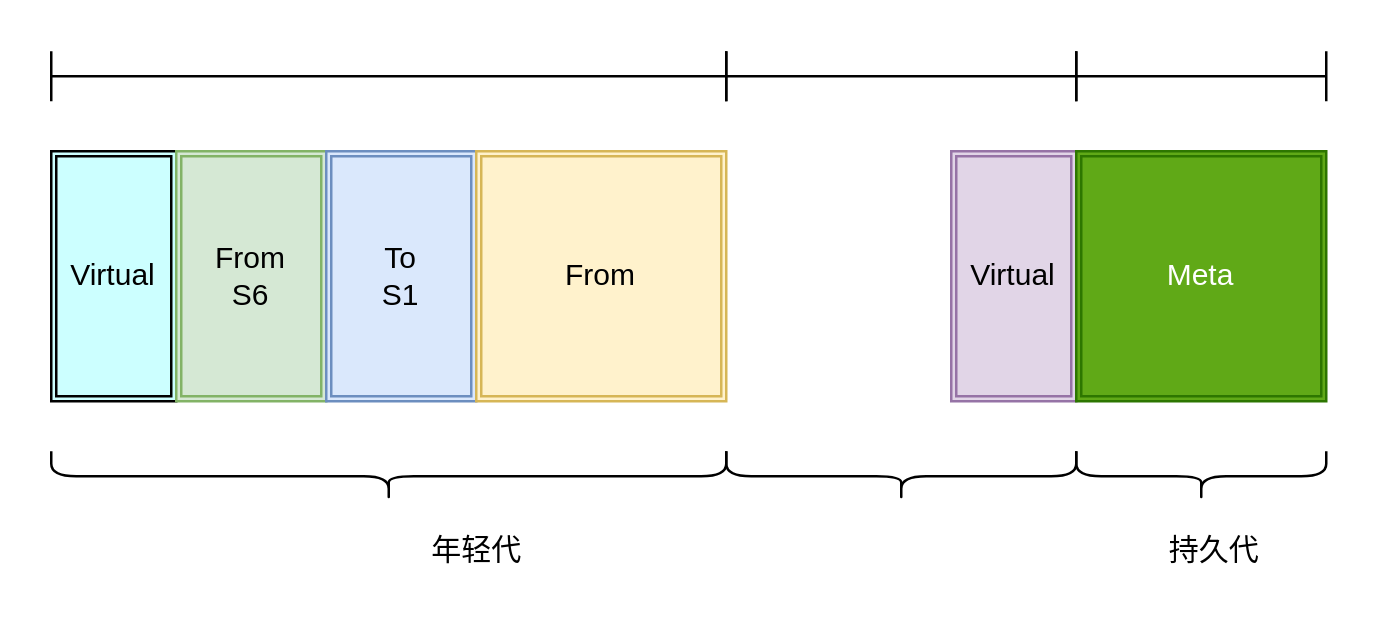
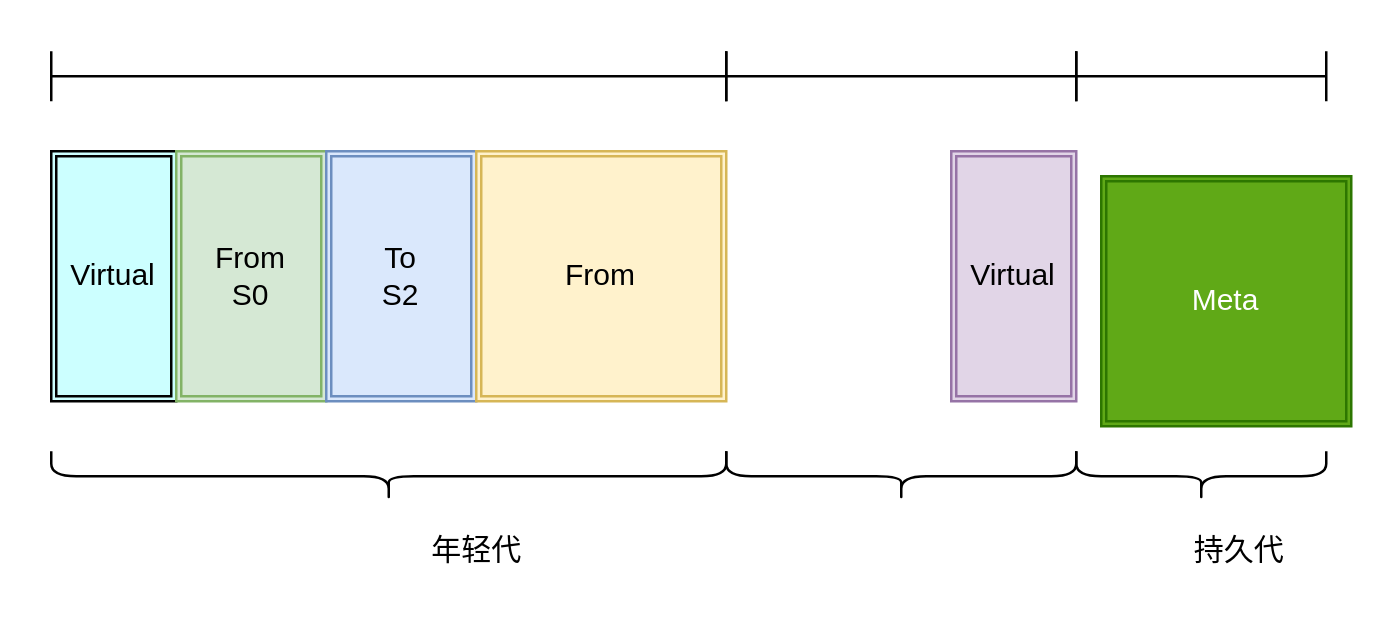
- <mxCell id="3" value="From&lt;br&gt;S6" style="shape=ext;double=1;rounded=0;whiteSpace=wrap;html=1;fillColor=#d5e8d4;strokeColor=#82b366;" vertex="1" parent="1"><mxGeometry x="70" y="60" width="60" height="100" as="geometry" /></mxCell>
+ <mxCell id="3" value="From&lt;br&gt;S0" style="shape=ext;double=1;rounded=0;whiteSpace=wrap;html=1;fillColor=#d5e8d4;strokeColor=#82b366;" vertex="1" parent="1"><mxGeometry x="70" y="60" width="60" height="100" as="geometry" /></mxCell>
- <mxCell id="4" value="To&lt;br&gt;S1" style="shape=ext;double=1;rounded=0;whiteSpace=wrap;html=1;fillColor=#dae8fc;strokeColor=#6c8ebf;" vertex="1" parent="1"><mxGeometry x="130" y="60" width="60" height="100" as="geometry" /></mxCell>
+ <mxCell id="4" value="To&lt;br&gt;S2" style="shape=ext;double=1;rounded=0;whiteSpace=wrap;html=1;fillColor=#dae8fc;strokeColor=#6c8ebf;" vertex="1" parent="1"><mxGeometry x="130" y="60" width="60" height="100" as="geometry" /></mxCell>
- <mxCell id="9" value="Meta" style="shape=ext;double=1;rounded=0;whiteSpace=wrap;html=1;fillColor=#60a917;strokeColor=#2D7600;fontColor=#ffffff;" vertex="1" parent="1"><mxGeometry x="430" y="60" width="100" height="100" as="geometry" /></mxCell>
+ <mxCell id="9" value="Meta" style="shape=ext;double=1;rounded=0;whiteSpace=wrap;html=1;fillColor=#60a917;strokeColor=#2D7600;fontColor=#ffffff;" vertex="1" parent="1"><mxGeometry x="440" y="70" width="100" height="100" as="geometry" /></mxCell>
- <mxCell id="15" value="持久代" style="text;html=1;align=center;verticalAlign=middle;resizable=0;points=[];autosize=1;strokeColor=none;" vertex="1" parent="1"><mxGeometry x="460" y="210" width="50" height="20" as="geometry" /></mxCell>
+ <mxCell id="15" value="持久代" style="text;html=1;align=center;verticalAlign=middle;resizable=0;points=[];autosize=1;strokeColor=none;" vertex="1" parent="1"><mxGeometry x="470" y="210" width="50" height="20" as="geometry" /></mxCell>
